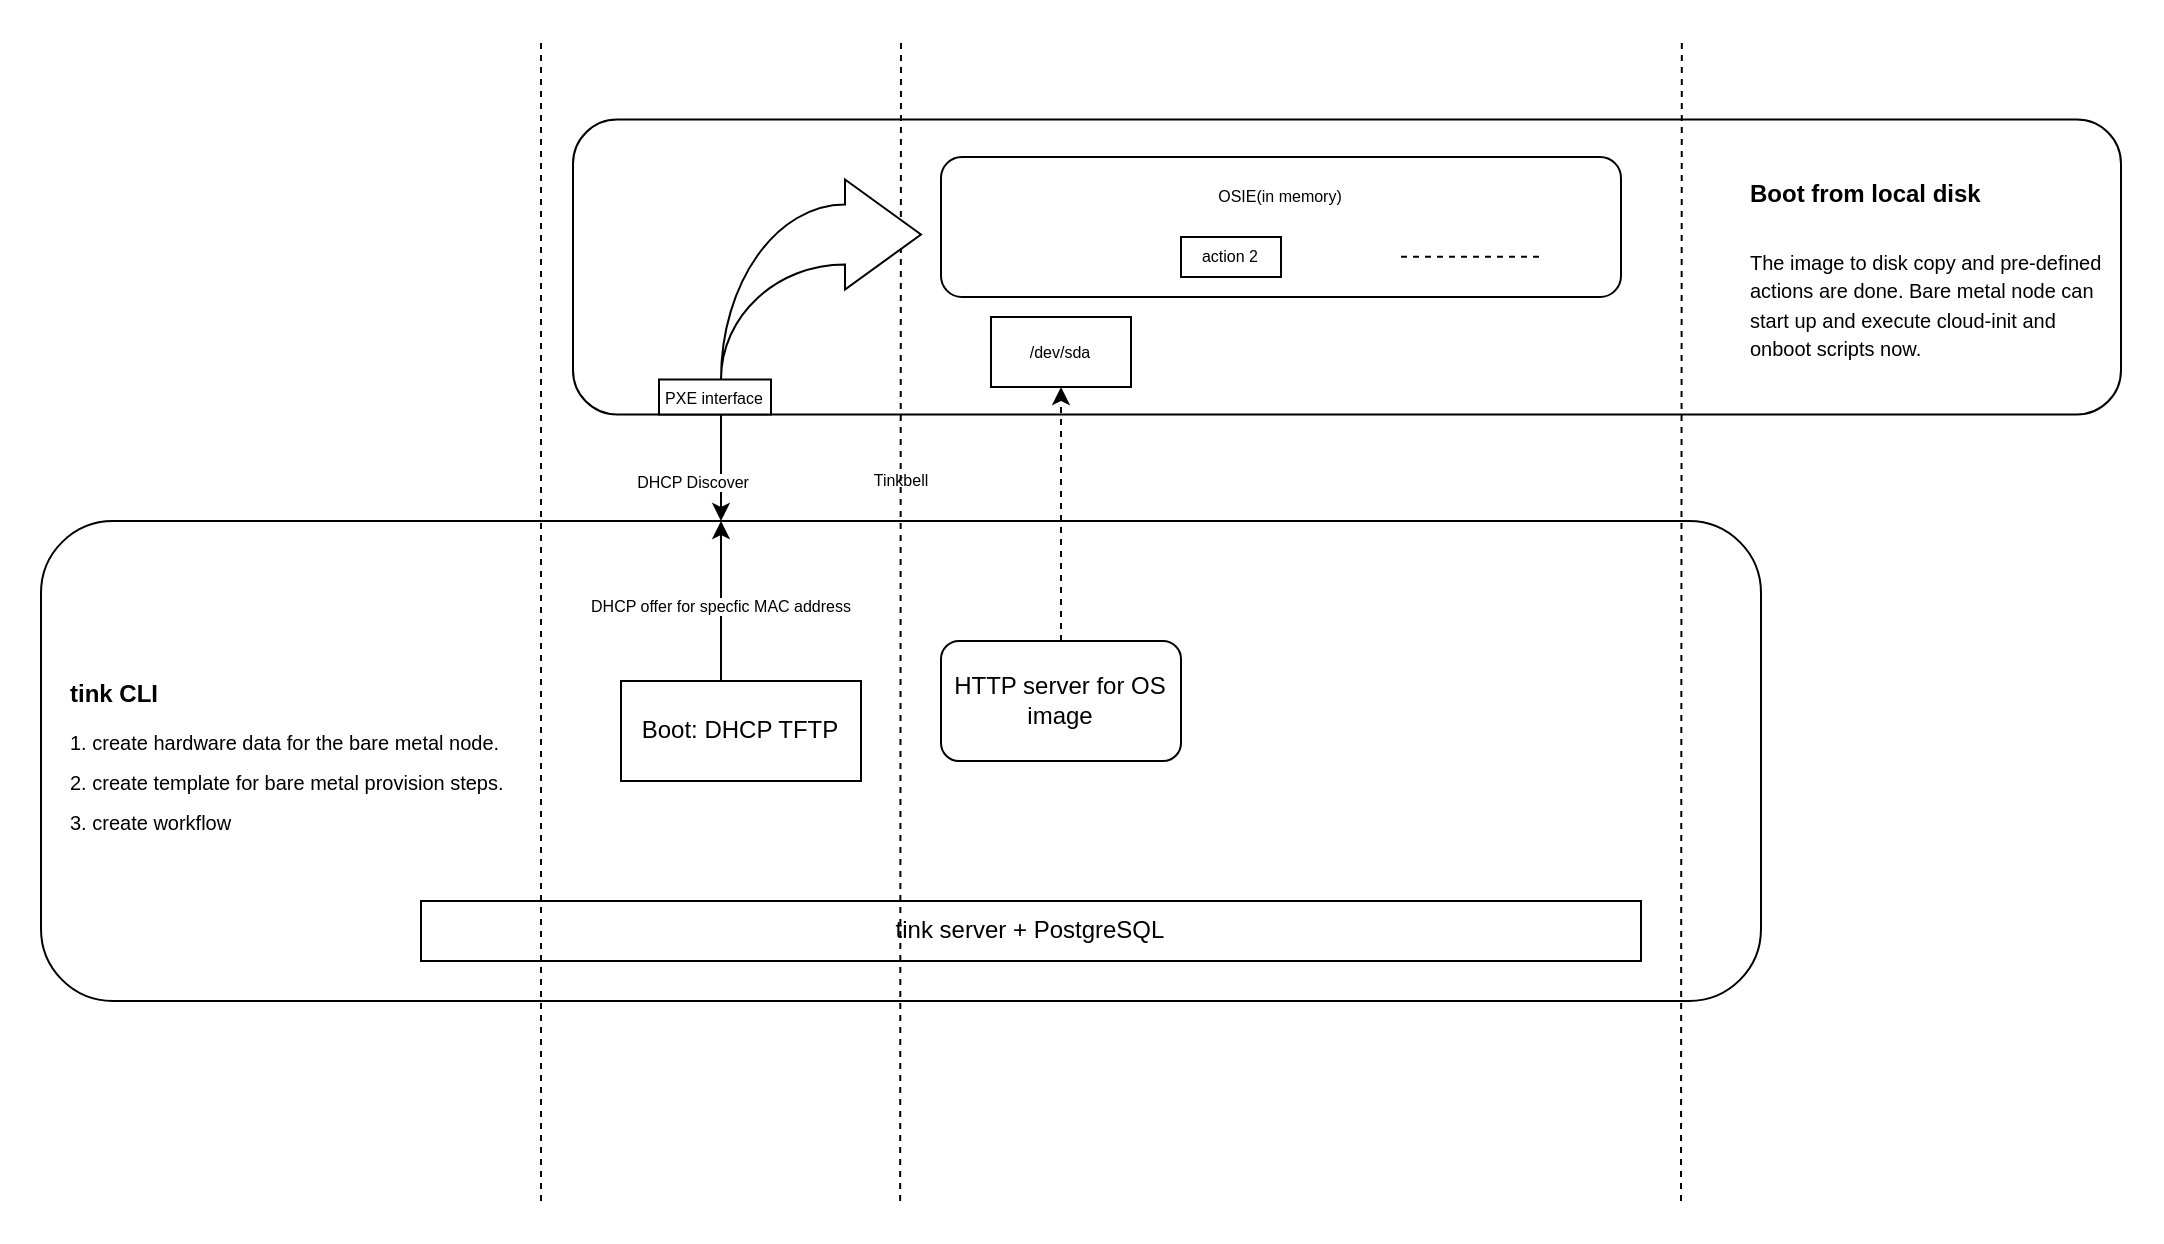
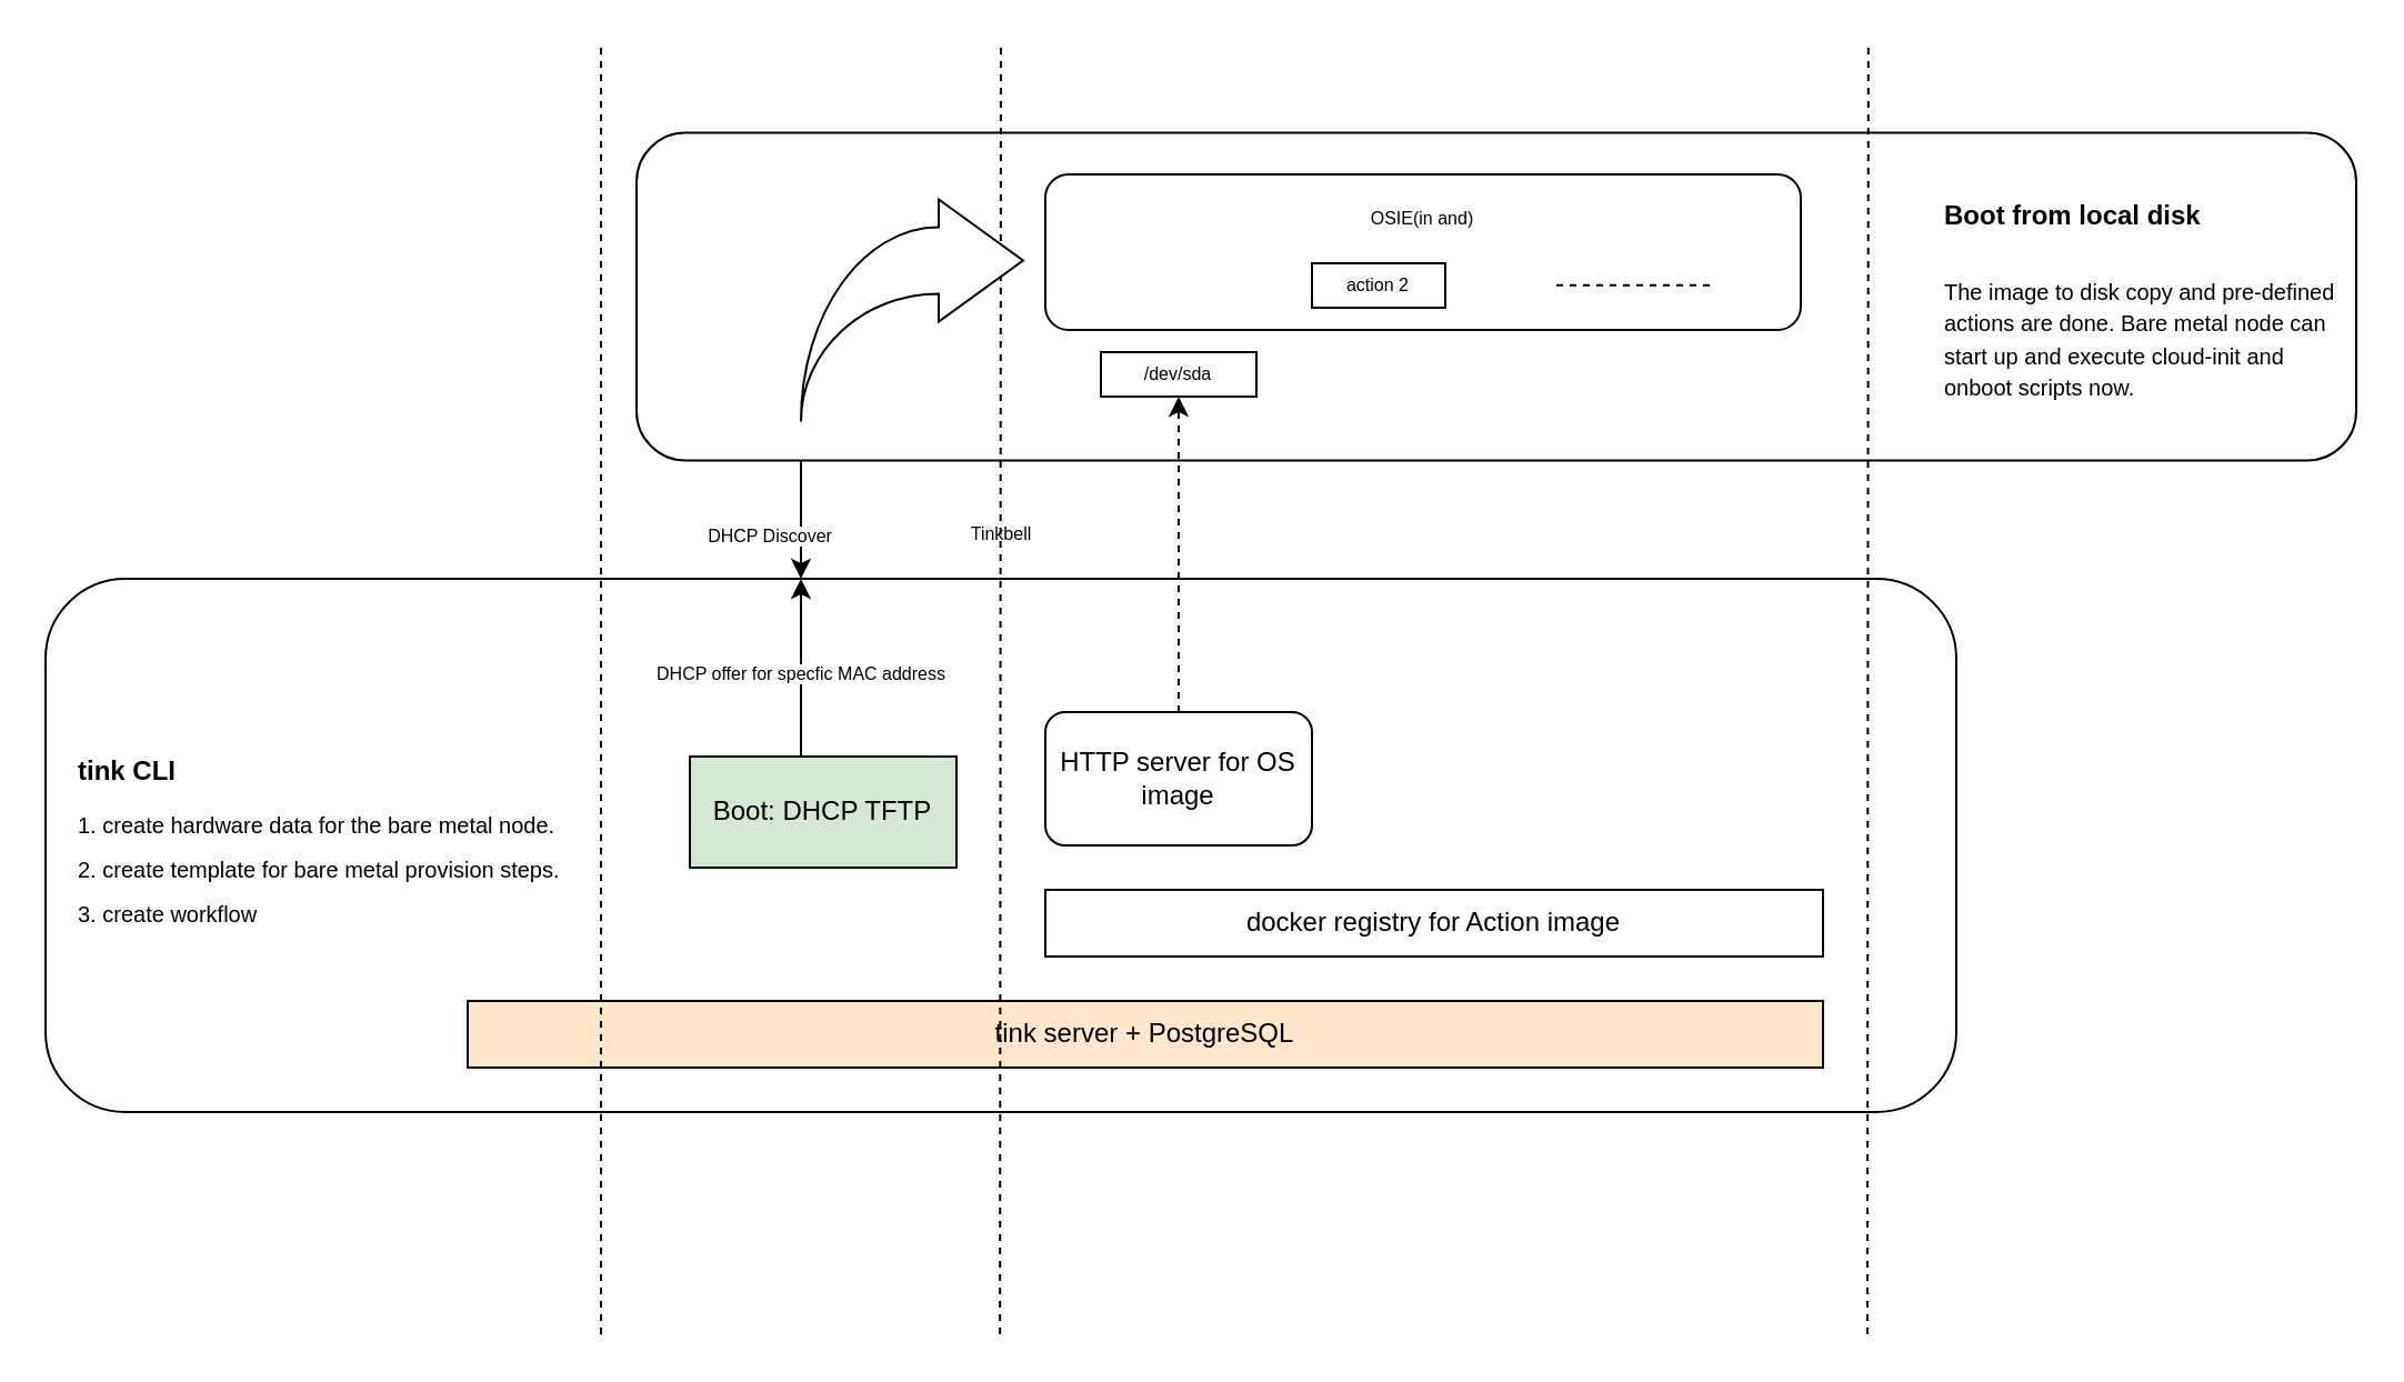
- <mxCell id="15" value="&lt;div style=&quot;text-align: left&quot;&gt;&lt;span&gt;OSIE(in memory)&lt;/span&gt;&lt;/div&gt;&lt;div style=&quot;text-align: left&quot;&gt;&lt;br&gt;&lt;/div&gt;&lt;div style=&quot;text-align: left&quot;&gt;&lt;br&gt;&lt;/div&gt;&lt;div style=&quot;text-align: left&quot;&gt;&lt;br&gt;&lt;/div&gt;" style="rounded=1;whiteSpace=wrap;html=1;fontSize=8;" vertex="1" parent="1"><mxGeometry x="470" y="78" width="340" height="70" as="geometry" /></mxCell>
+ <mxCell id="15" value="&lt;div style=&quot;text-align: left&quot;&gt;&lt;span&gt;OSIE(in and)&lt;/span&gt;&lt;/div&gt;&lt;div style=&quot;text-align: left&quot;&gt;&lt;br&gt;&lt;/div&gt;&lt;div style=&quot;text-align: left&quot;&gt;&lt;br&gt;&lt;/div&gt;&lt;div style=&quot;text-align: left&quot;&gt;&lt;br&gt;&lt;/div&gt;" style="rounded=1;whiteSpace=wrap;html=1;fontSize=8;" vertex="1" parent="1"><mxGeometry x="470" y="78" width="340" height="70" as="geometry" /></mxCell>
- <mxCell id="20" value="action 2" style="rounded=0;whiteSpace=wrap;html=1;fontSize=8;" vertex="1" parent="1"><mxGeometry x="590" y="118" width="50" height="20" as="geometry" /></mxCell>
+ <mxCell id="20" value="action 2" style="rounded=0;whiteSpace=wrap;html=1;fontSize=8;" vertex="1" parent="1"><mxGeometry x="590" y="118" width="60" height="20" as="geometry" /></mxCell>
- <mxCell id="14" value="/dev/sda" style="rounded=0;whiteSpace=wrap;html=1;fontSize=8;" vertex="1" parent="1"><mxGeometry x="495" y="158" width="70" height="35" as="geometry" /></mxCell>
+ <mxCell id="14" value="/dev/sda" style="rounded=0;whiteSpace=wrap;html=1;fontSize=8;" vertex="1" parent="1"><mxGeometry x="495" y="158" width="70" height="20" as="geometry" /></mxCell>
- <mxCell id="10" value="&lt;font style=&quot;font-size: 8px&quot;&gt;PXE interface&lt;/font&gt;" style="rounded=0;whiteSpace=wrap;html=1;" vertex="1" parent="1"><mxGeometry x="329" y="189.25" width="56" height="17.5" as="geometry" /></mxCell>
- <mxCell id="6" value="Boot: DHCP TFTP" style="rounded=0;whiteSpace=wrap;html=1;" vertex="1" parent="1"><mxGeometry x="310" y="340" width="120" height="50" as="geometry" /></mxCell>
+ <mxCell id="6" value="Boot: DHCP TFTP" style="rounded=0;whiteSpace=wrap;html=1;fillColor=#d5e8d4;" vertex="1" parent="1"><mxGeometry x="310" y="340" width="120" height="50" as="geometry" /></mxCell>
+ <mxCell id="11" value="docker registry for Action image" style="rounded=0;whiteSpace=wrap;html=1;" vertex="1" parent="1"><mxGeometry x="470" y="400" width="350" height="30" as="geometry" /></mxCell>
- <mxCell id="7" value="tink server + PostgreSQL" style="rounded=0;whiteSpace=wrap;html=1;" vertex="1" parent="1"><mxGeometry x="210" y="450" width="610" height="30" as="geometry" /></mxCell>
+ <mxCell id="7" value="tink server + PostgreSQL" style="rounded=0;whiteSpace=wrap;html=1;fillColor=#ffe6cc;" vertex="1" parent="1"><mxGeometry x="210" y="450" width="610" height="30" as="geometry" /></mxCell>
